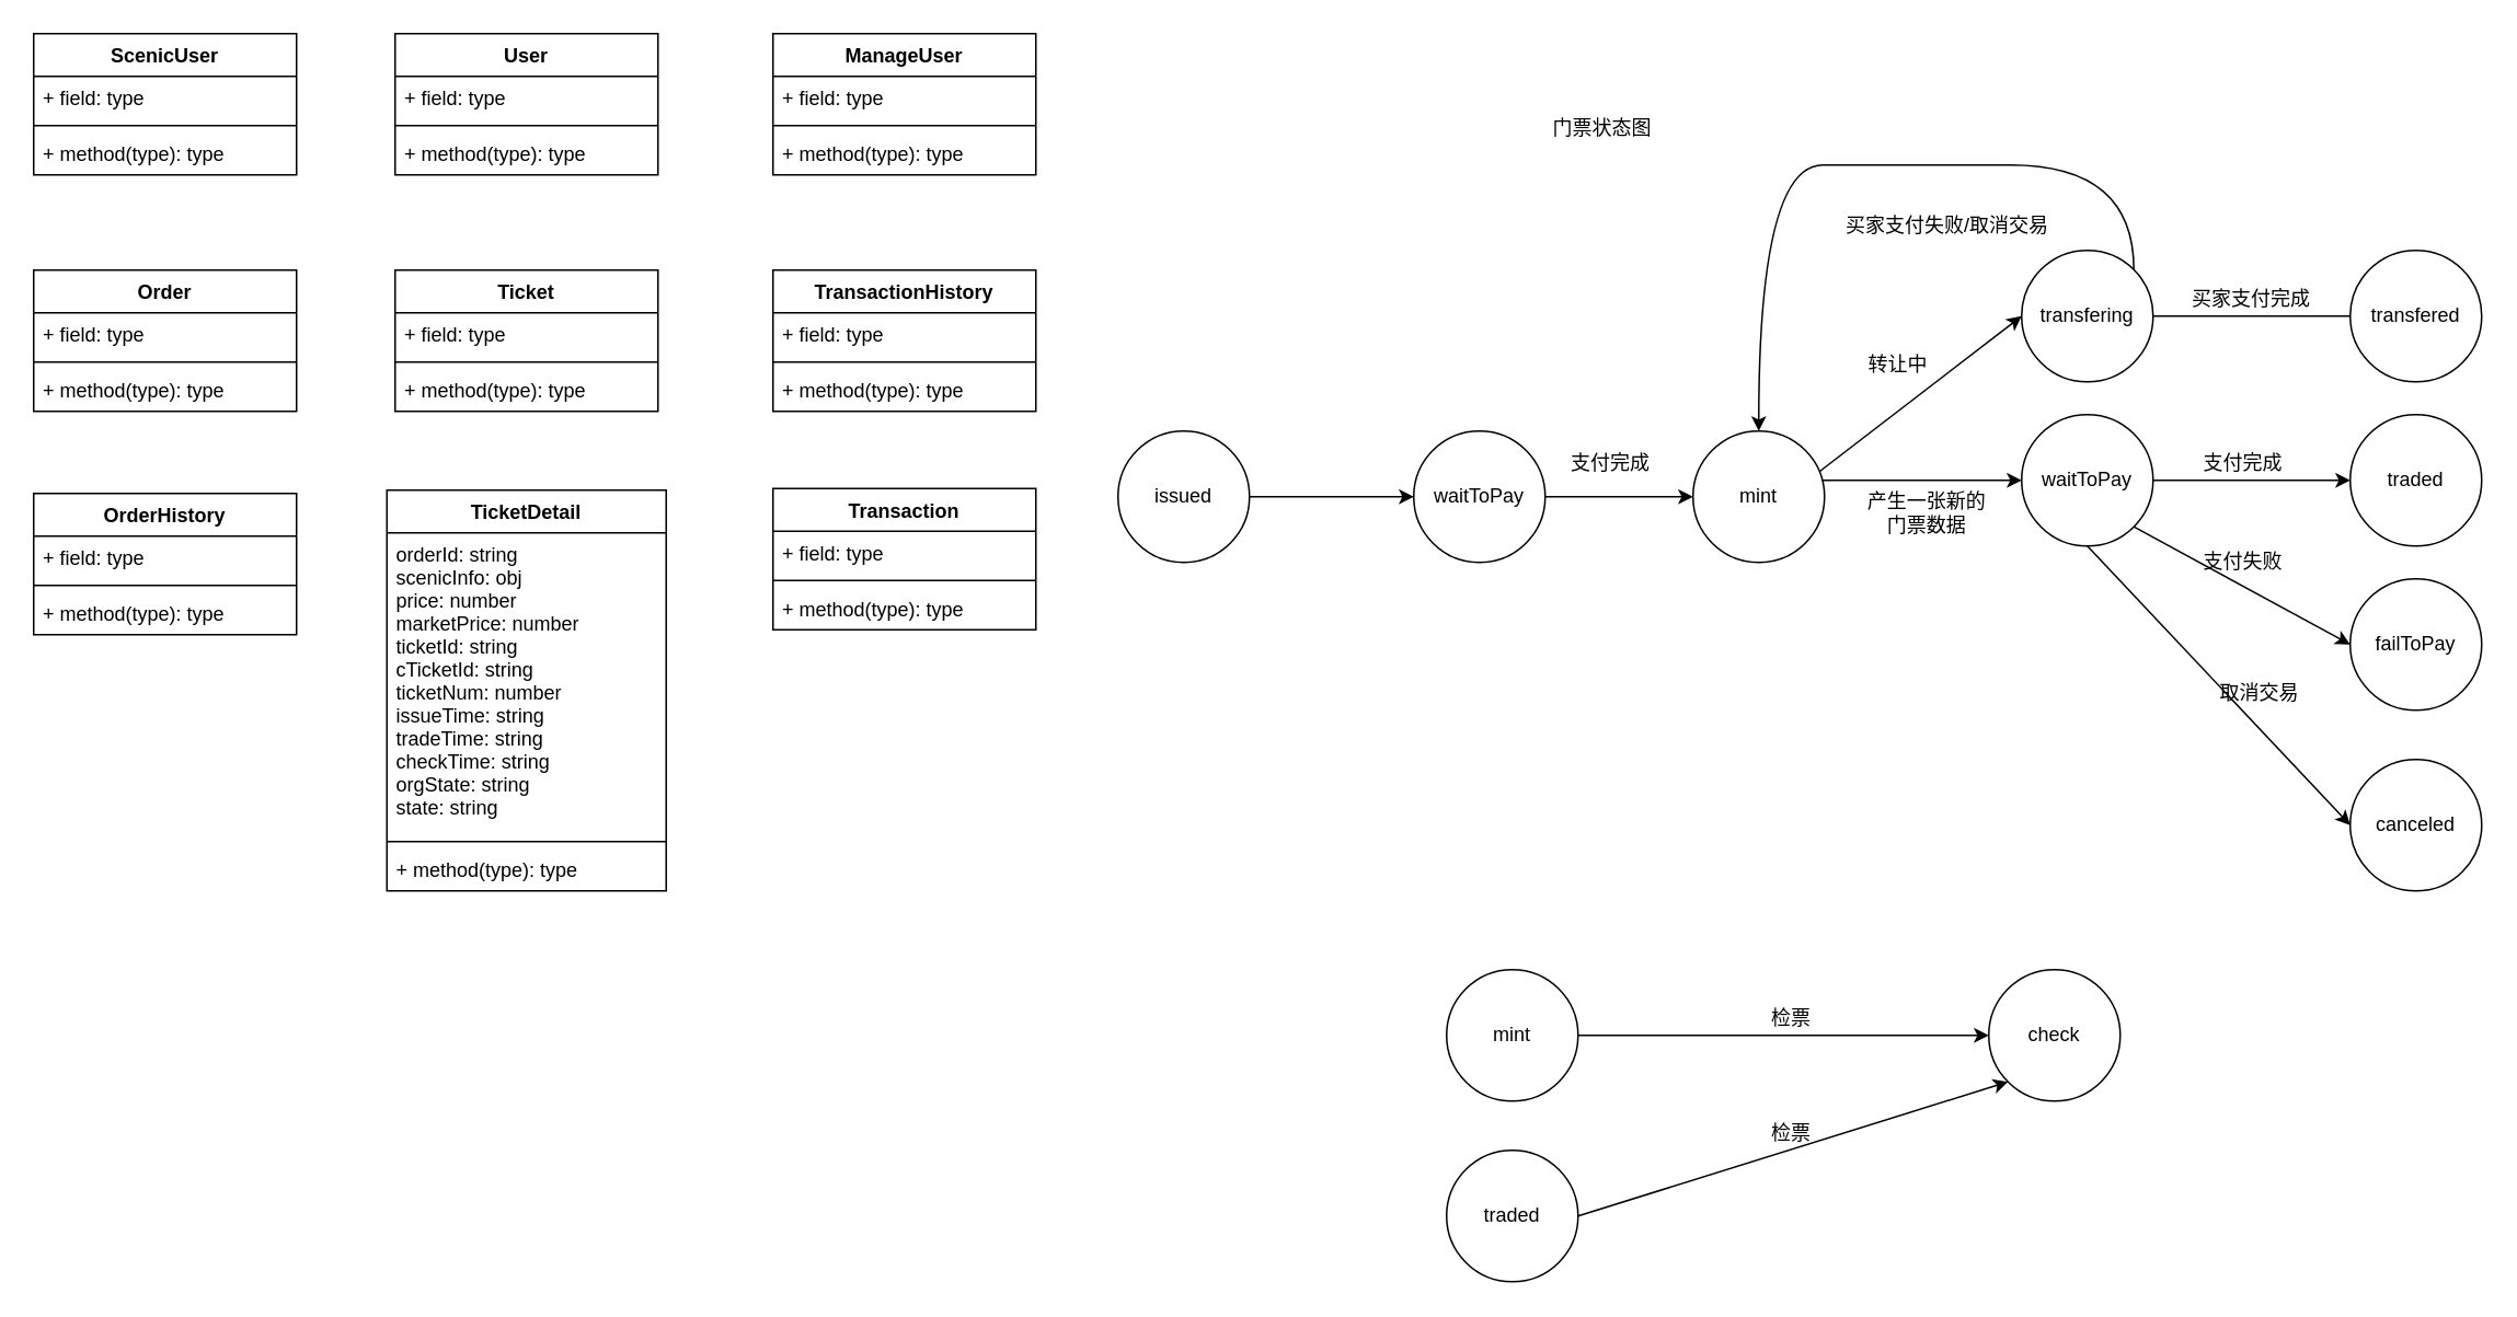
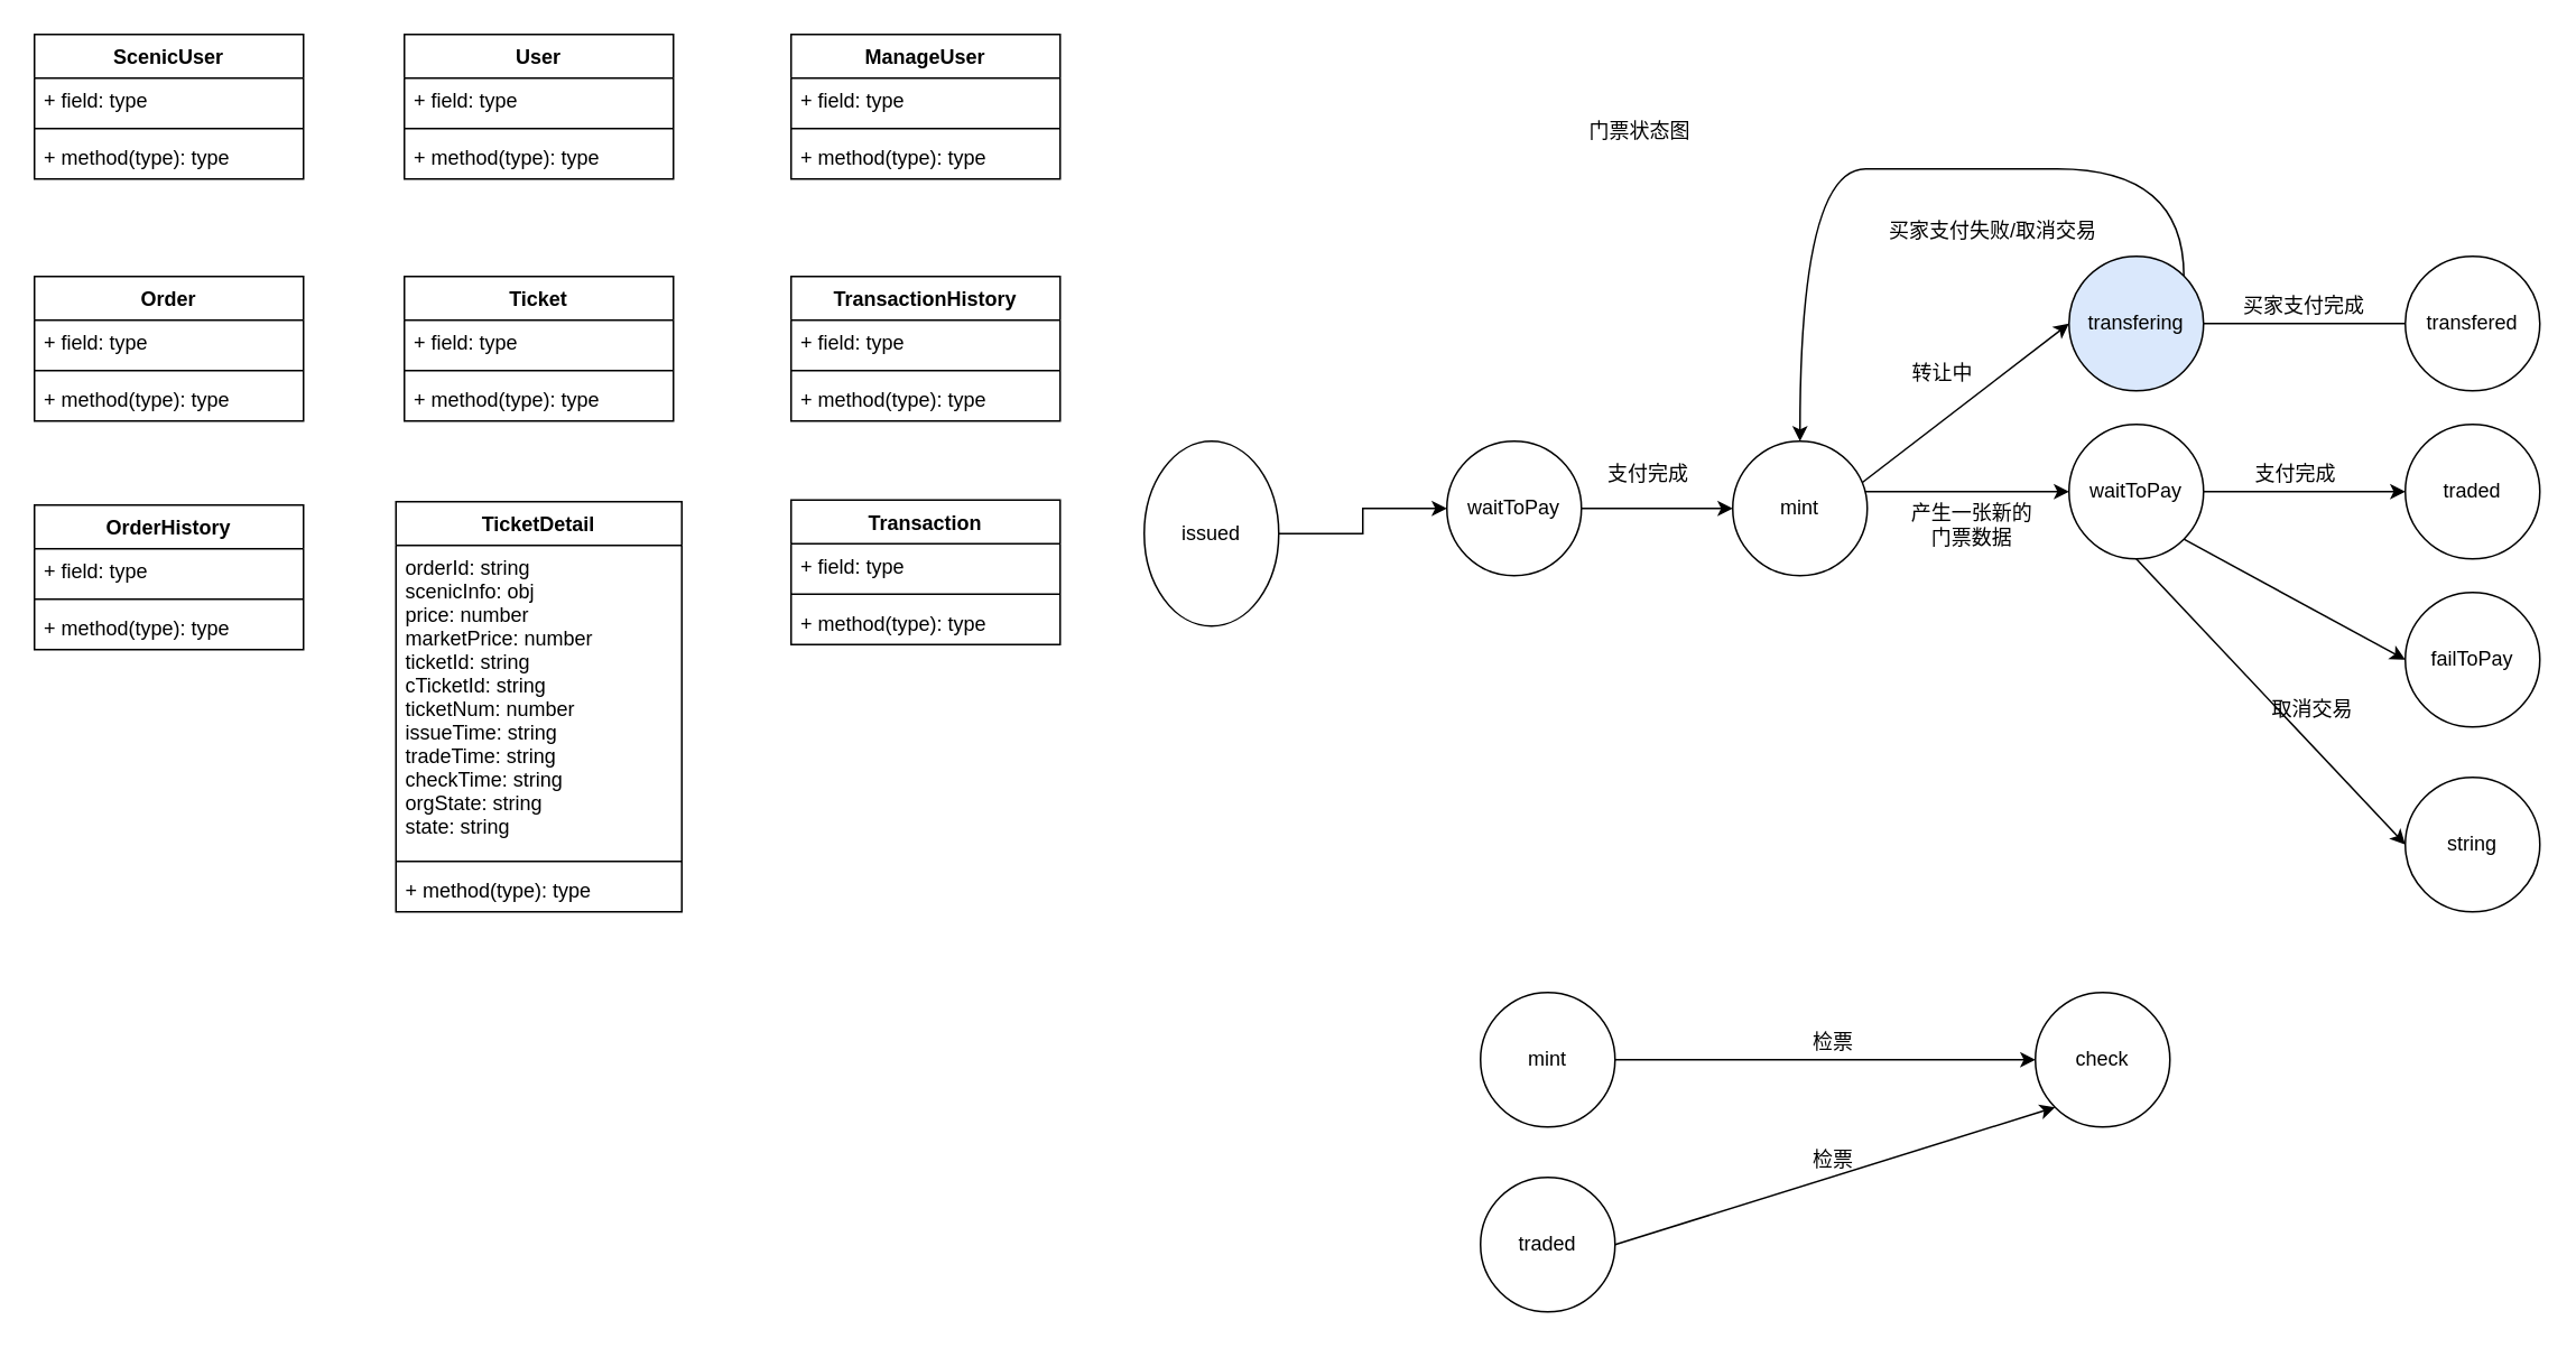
- <mxCell id="25" value="transfering" style="ellipse;whiteSpace=wrap;html=1;aspect=fixed;" parent="1" vertex="1"><mxGeometry x="1230" y="152" width="80" height="80" as="geometry" /></mxCell>
+ <mxCell id="25" value="transfering" style="ellipse;whiteSpace=wrap;html=1;aspect=fixed;fillColor=#dae8fc;" parent="1" vertex="1"><mxGeometry x="1230" y="152" width="80" height="80" as="geometry" /></mxCell>
- <mxCell id="67" value="issued" style="ellipse;whiteSpace=wrap;html=1;aspect=fixed;" vertex="1" parent="1"><mxGeometry x="680" y="262" width="80" height="80" as="geometry" /></mxCell>
+ <mxCell id="67" value="issued" style="ellipse;whiteSpace=wrap;html=1;aspect=fixed;" vertex="1" parent="1"><mxGeometry x="680" y="262" width="80" height="110" as="geometry" /></mxCell>
- <mxCell id="30" value="支付失败" style="text;html=1;strokeColor=none;fillColor=none;align=center;verticalAlign=middle;whiteSpace=wrap;rounded=0;" parent="1" vertex="1"><mxGeometry x="1330" y="332" width="70" height="20" as="geometry" /></mxCell>
- <mxCell id="31" value="canceled" style="ellipse;whiteSpace=wrap;html=1;aspect=fixed;" parent="1" vertex="1"><mxGeometry x="1430" y="462" width="80" height="80" as="geometry" /></mxCell>
+ <mxCell id="31" value="string" style="ellipse;whiteSpace=wrap;html=1;aspect=fixed;" parent="1" vertex="1"><mxGeometry x="1430" y="462" width="80" height="80" as="geometry" /></mxCell>
